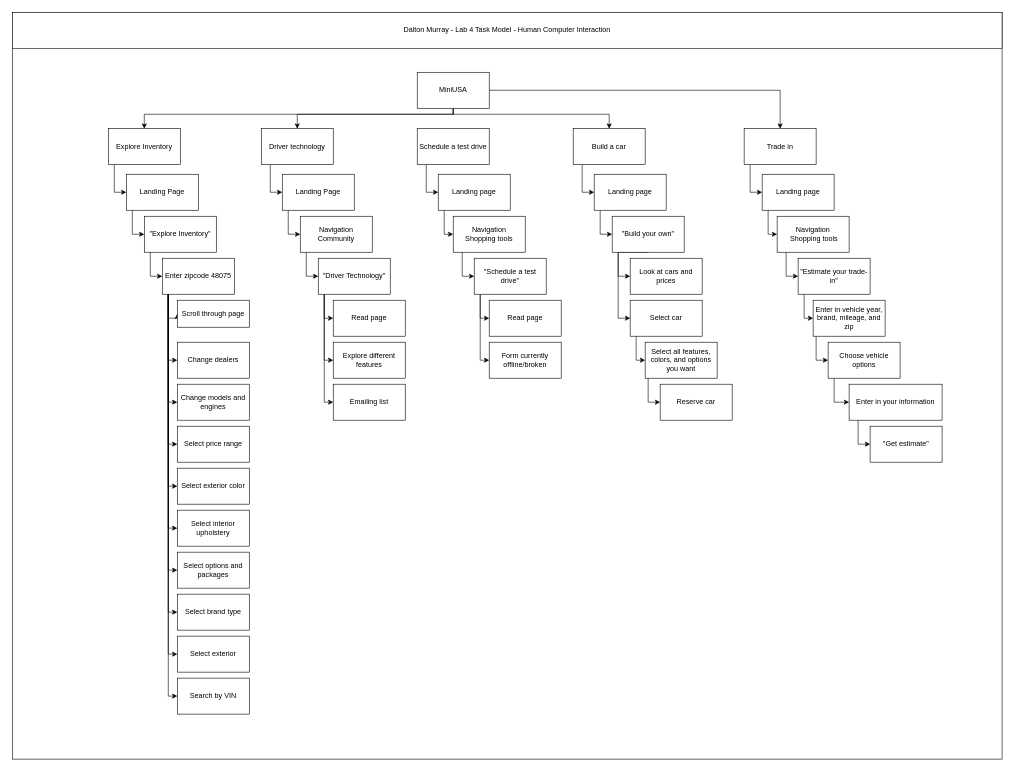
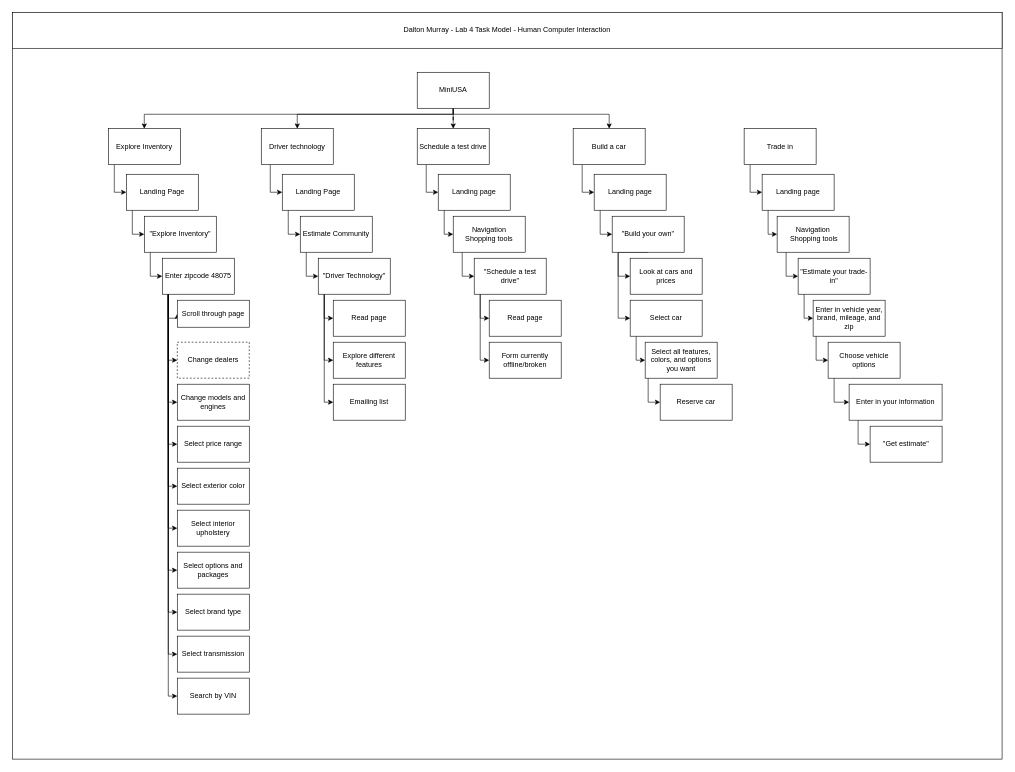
- <mxCell id="5" style="edgeStyle=orthogonalEdgeStyle;rounded=0;orthogonalLoop=1;jettySize=auto;html=1;" parent="1" source="7" target="73" edge="1"><mxGeometry relative="1" as="geometry" /></mxCell>
+ <mxCell id="5" style="edgeStyle=orthogonalEdgeStyle;rounded=0;orthogonalLoop=1;jettySize=auto;html=1;" parent="1" source="7" target="49" edge="1"><mxGeometry relative="1" as="geometry" /></mxCell>
- <mxCell id="40" value="Navigation Community" style="rounded=0;whiteSpace=wrap;html=1;" parent="1" vertex="1"><mxGeometry x="500" y="360" width="120" height="60" as="geometry" /></mxCell>
+ <mxCell id="40" value="Estimate Community" style="rounded=0;whiteSpace=wrap;html=1;" parent="1" vertex="1"><mxGeometry x="500" y="360" width="120" height="60" as="geometry" /></mxCell>
- <mxCell id="26" value="Change dealers" style="rounded=0;whiteSpace=wrap;html=1;" parent="1" vertex="1"><mxGeometry x="295" y="570" width="120" height="60" as="geometry" /></mxCell>
+ <mxCell id="26" value="Change dealers" style="rounded=0;whiteSpace=wrap;html=1;dashed=1;" parent="1" vertex="1"><mxGeometry x="295" y="570" width="120" height="60" as="geometry" /></mxCell>
- <mxCell id="33" value="Select exterior" style="rounded=0;whiteSpace=wrap;html=1;" parent="1" vertex="1"><mxGeometry x="295" y="1060" width="120" height="60" as="geometry" /></mxCell>
+ <mxCell id="33" value="Select transmission" style="rounded=0;whiteSpace=wrap;html=1;" parent="1" vertex="1"><mxGeometry x="295" y="1060" width="120" height="60" as="geometry" /></mxCell>
